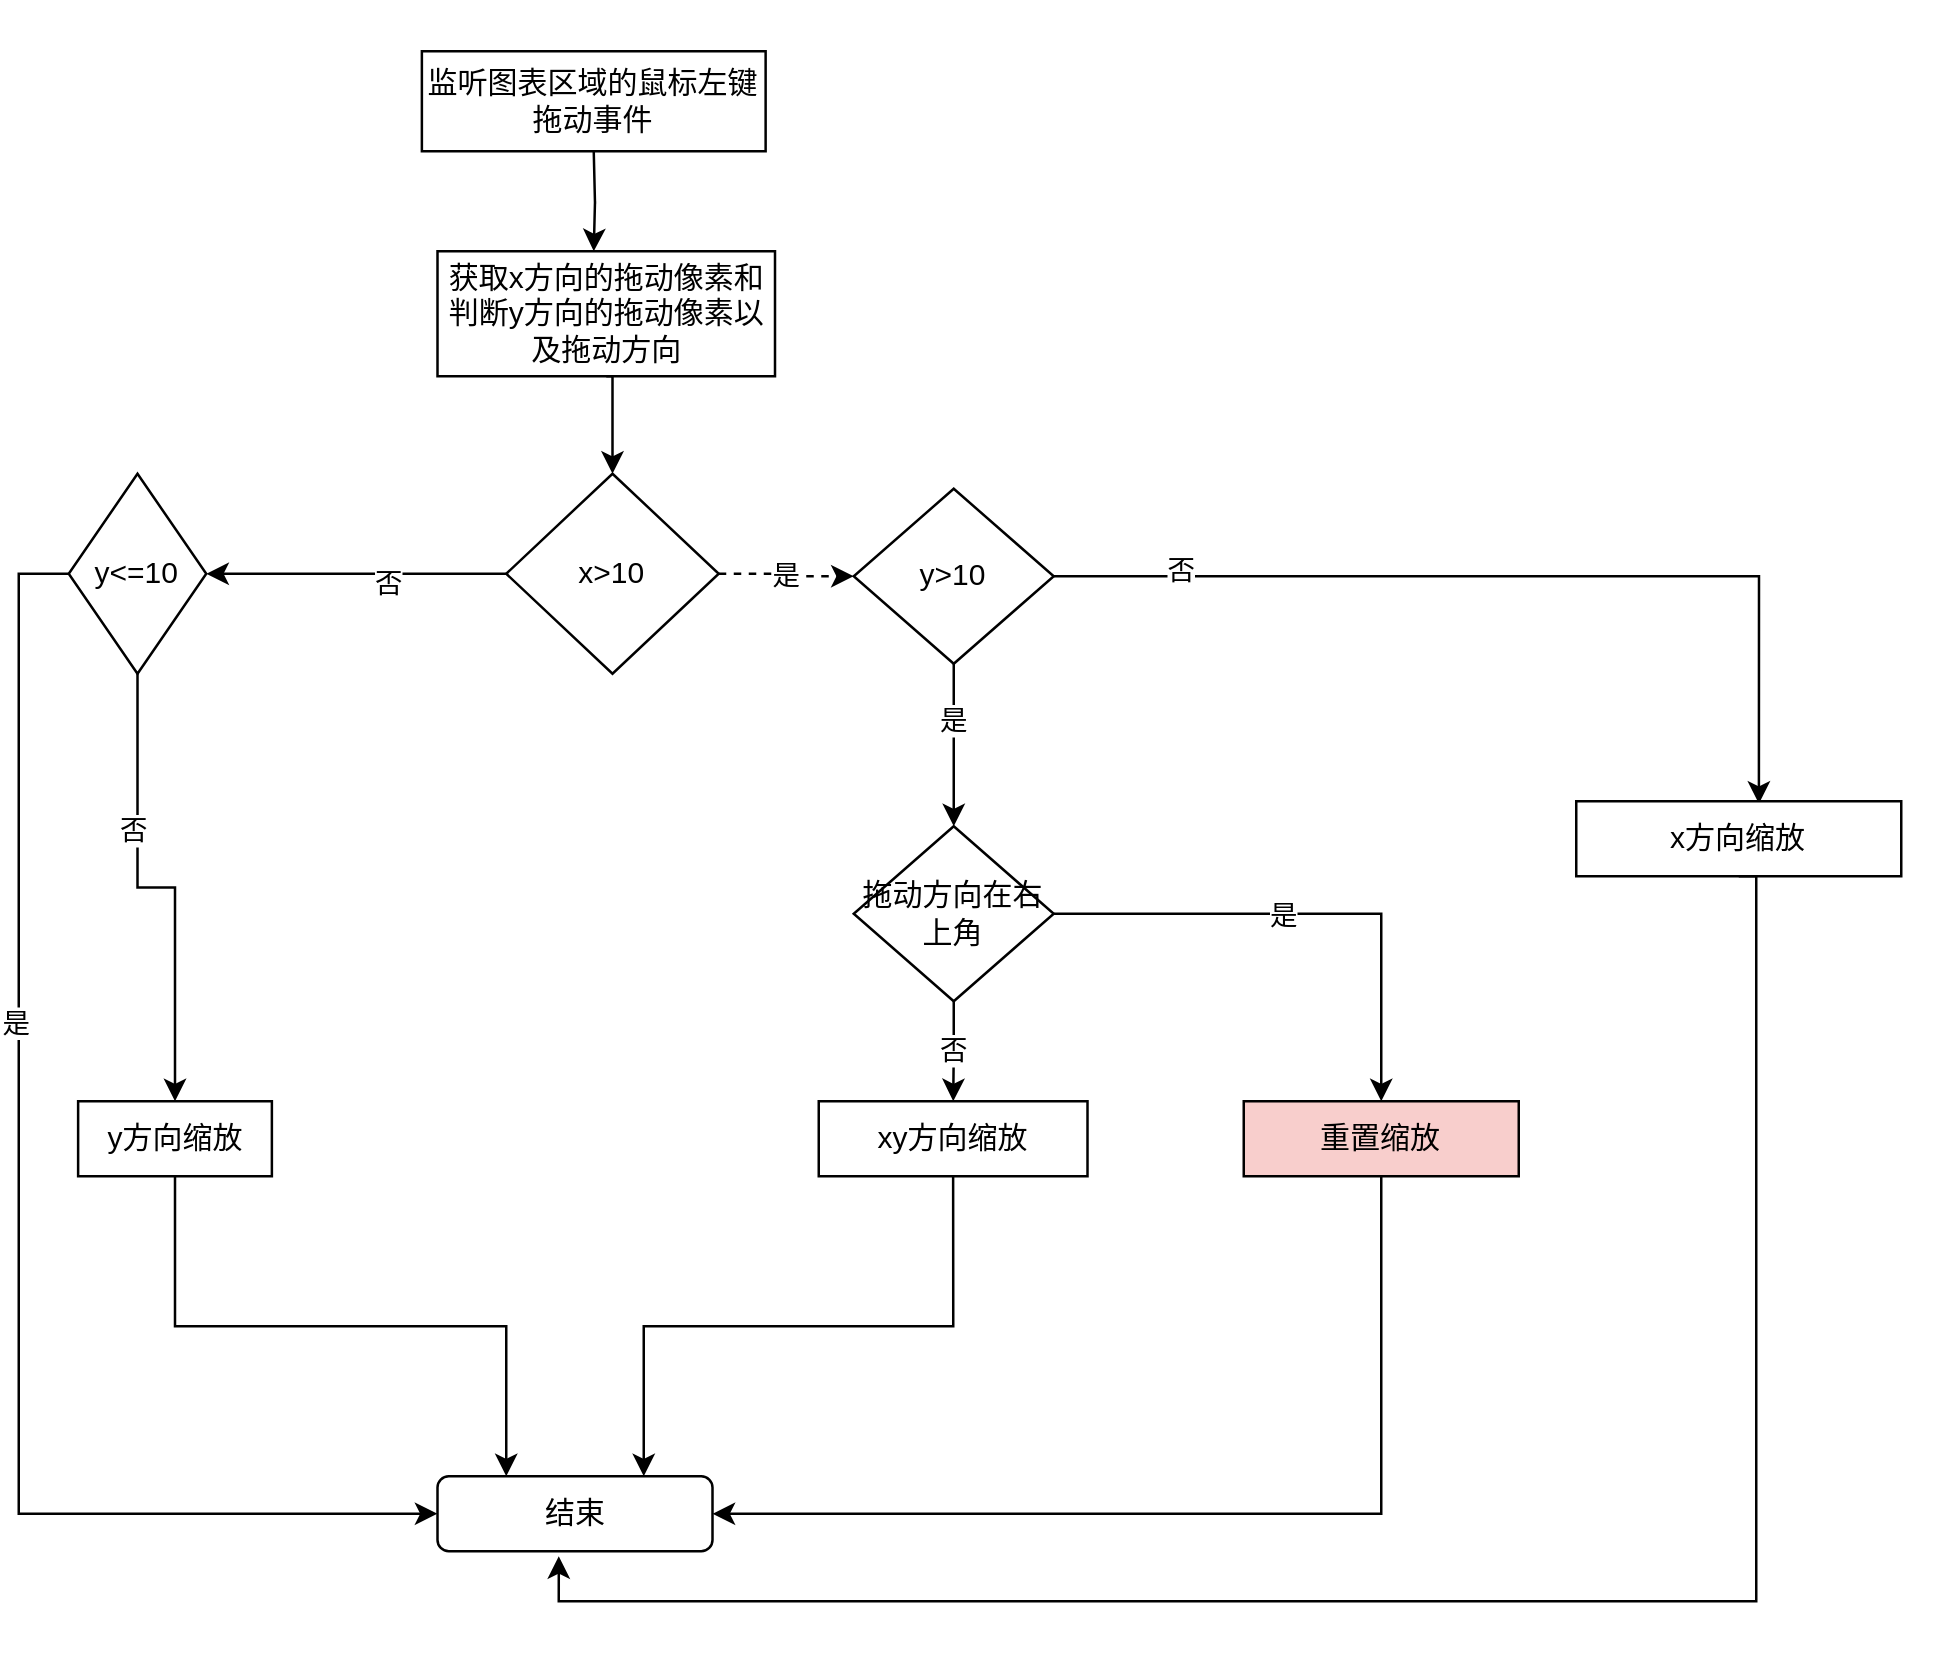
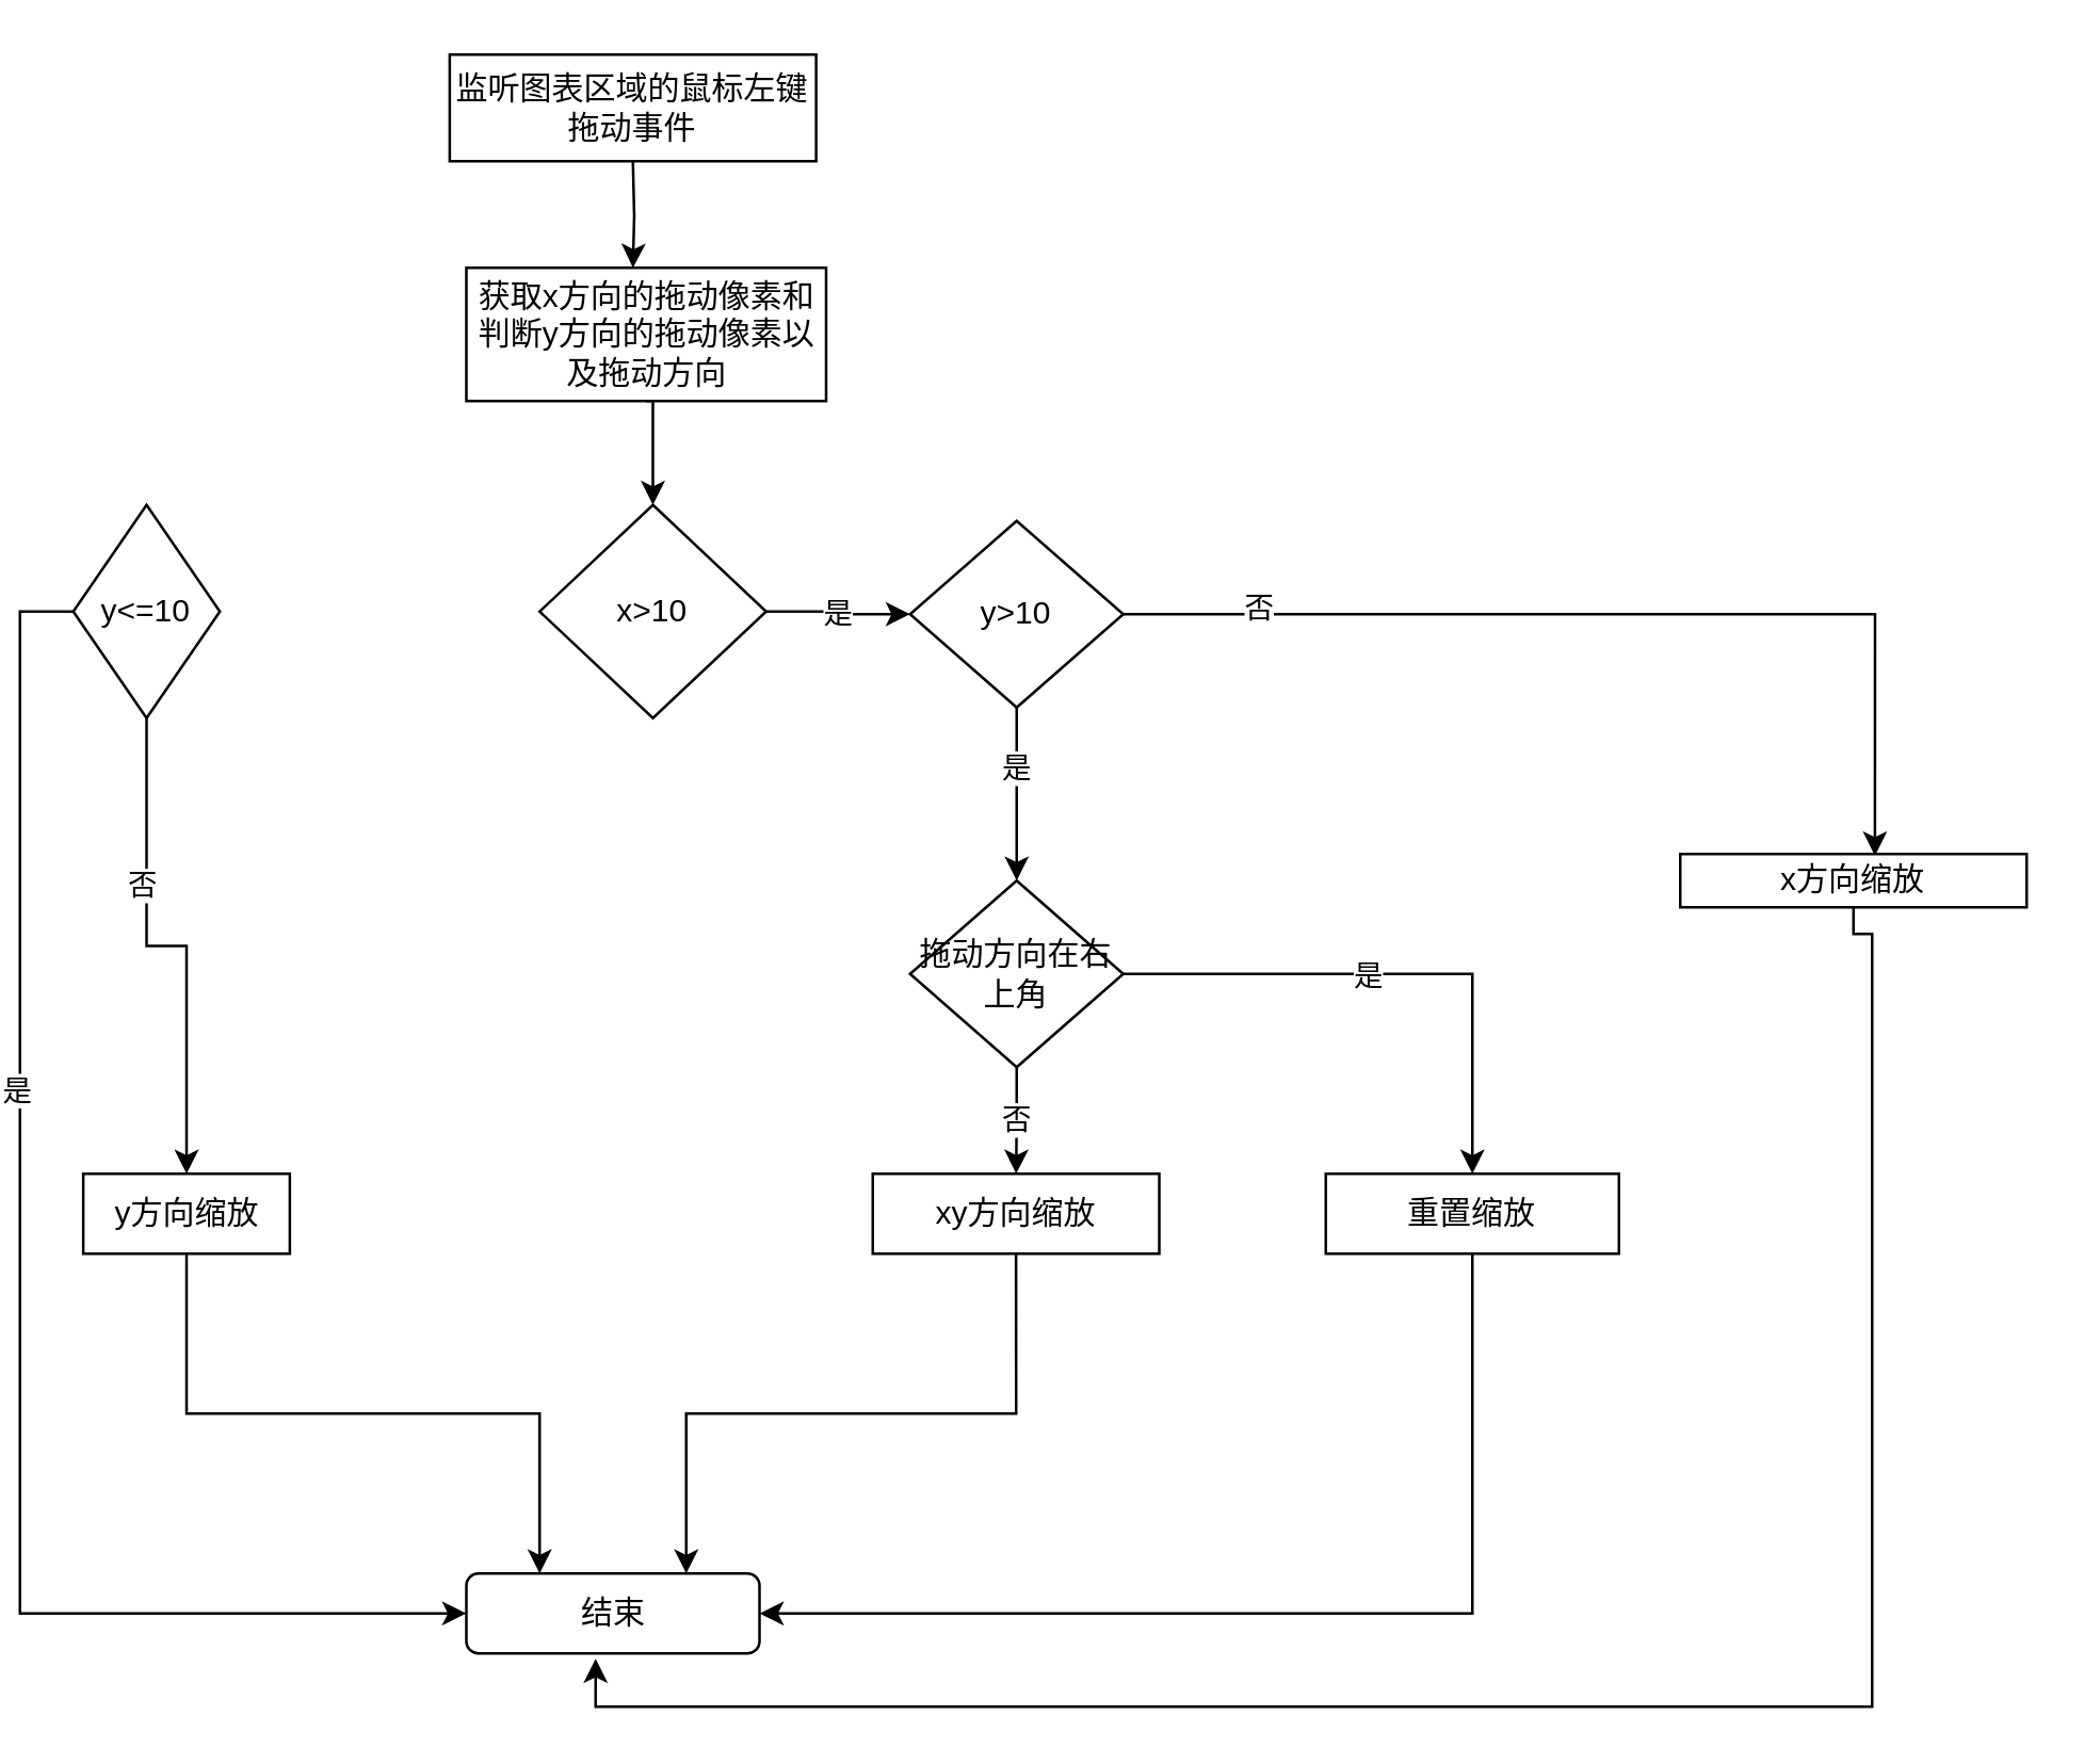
- <mxCell id="7" style="edgeStyle=orthogonalEdgeStyle;rounded=0;orthogonalLoop=1;jettySize=auto;html=1;exitX=0;exitY=0.5;exitDx=0;exitDy=0;" edge="1" parent="1" source="9" target="21"><mxGeometry relative="1" as="geometry" /></mxCell>
- <mxCell id="8" value="否" style="edgeLabel;html=1;align=center;verticalAlign=middle;resizable=0;points=[];" vertex="1" connectable="0" parent="7"><mxGeometry x="-0.2" y="3" relative="1" as="geometry"><mxPoint as="offset" /></mxGeometry></mxCell>
- <mxCell id="6" value="是" style="edgeStyle=orthogonalEdgeStyle;rounded=0;orthogonalLoop=1;jettySize=auto;html=1;dashed=1;" edge="1" parent="1" source="9" target="14"><mxGeometry relative="1" as="geometry" /></mxCell>
+ <mxCell id="6" value="是" style="edgeStyle=orthogonalEdgeStyle;rounded=0;orthogonalLoop=1;jettySize=auto;html=1;" edge="1" parent="1" source="9" target="14"><mxGeometry relative="1" as="geometry" /></mxCell>
- <mxCell id="16" value="x方向缩放" style="rounded=0;whiteSpace=wrap;html=1;" vertex="1" parent="1"><mxGeometry x="623" y="320" width="130" height="30" as="geometry" /></mxCell>
+ <mxCell id="16" value="x方向缩放" style="rounded=0;whiteSpace=wrap;html=1;" vertex="1" parent="1"><mxGeometry x="623" y="320" width="130" height="20" as="geometry" /></mxCell>
- <mxCell id="31" value="重置缩放" style="rounded=0;whiteSpace=wrap;html=1;fillColor=#f8cecc;" vertex="1" parent="1"><mxGeometry x="490" y="440" width="110" height="30" as="geometry" /></mxCell>
+ <mxCell id="31" value="重置缩放" style="rounded=0;whiteSpace=wrap;html=1;" vertex="1" parent="1"><mxGeometry x="490" y="440" width="110" height="30" as="geometry" /></mxCell>
